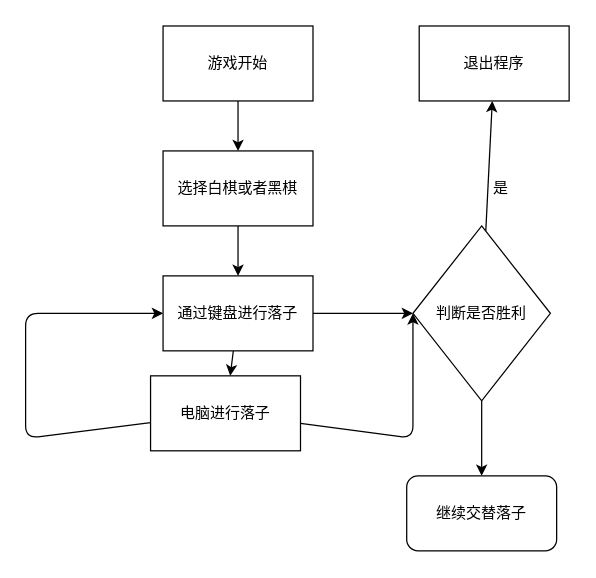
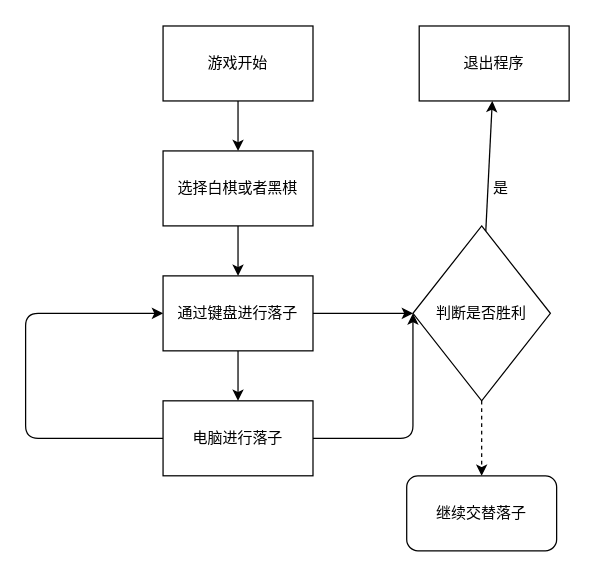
- <mxCell id="11" value="电脑进行落子" style="whiteSpace=wrap;html=1;rounded=0;" vertex="1" parent="1"><mxGeometry x="120" y="300" width="120" height="60" as="geometry" /></mxCell>
+ <mxCell id="11" value="电脑进行落子" style="whiteSpace=wrap;html=1;rounded=0;" vertex="1" parent="1"><mxGeometry x="130" y="320" width="120" height="60" as="geometry" /></mxCell>
- <mxCell id="13" value="" style="edgeStyle=none;html=1;" edge="1" parent="1" source="14" target="17"><mxGeometry relative="1" as="geometry" /></mxCell>
+ <mxCell id="13" value="" style="edgeStyle=none;html=1;dashed=1;" edge="1" parent="1" source="14" target="17"><mxGeometry relative="1" as="geometry" /></mxCell>
